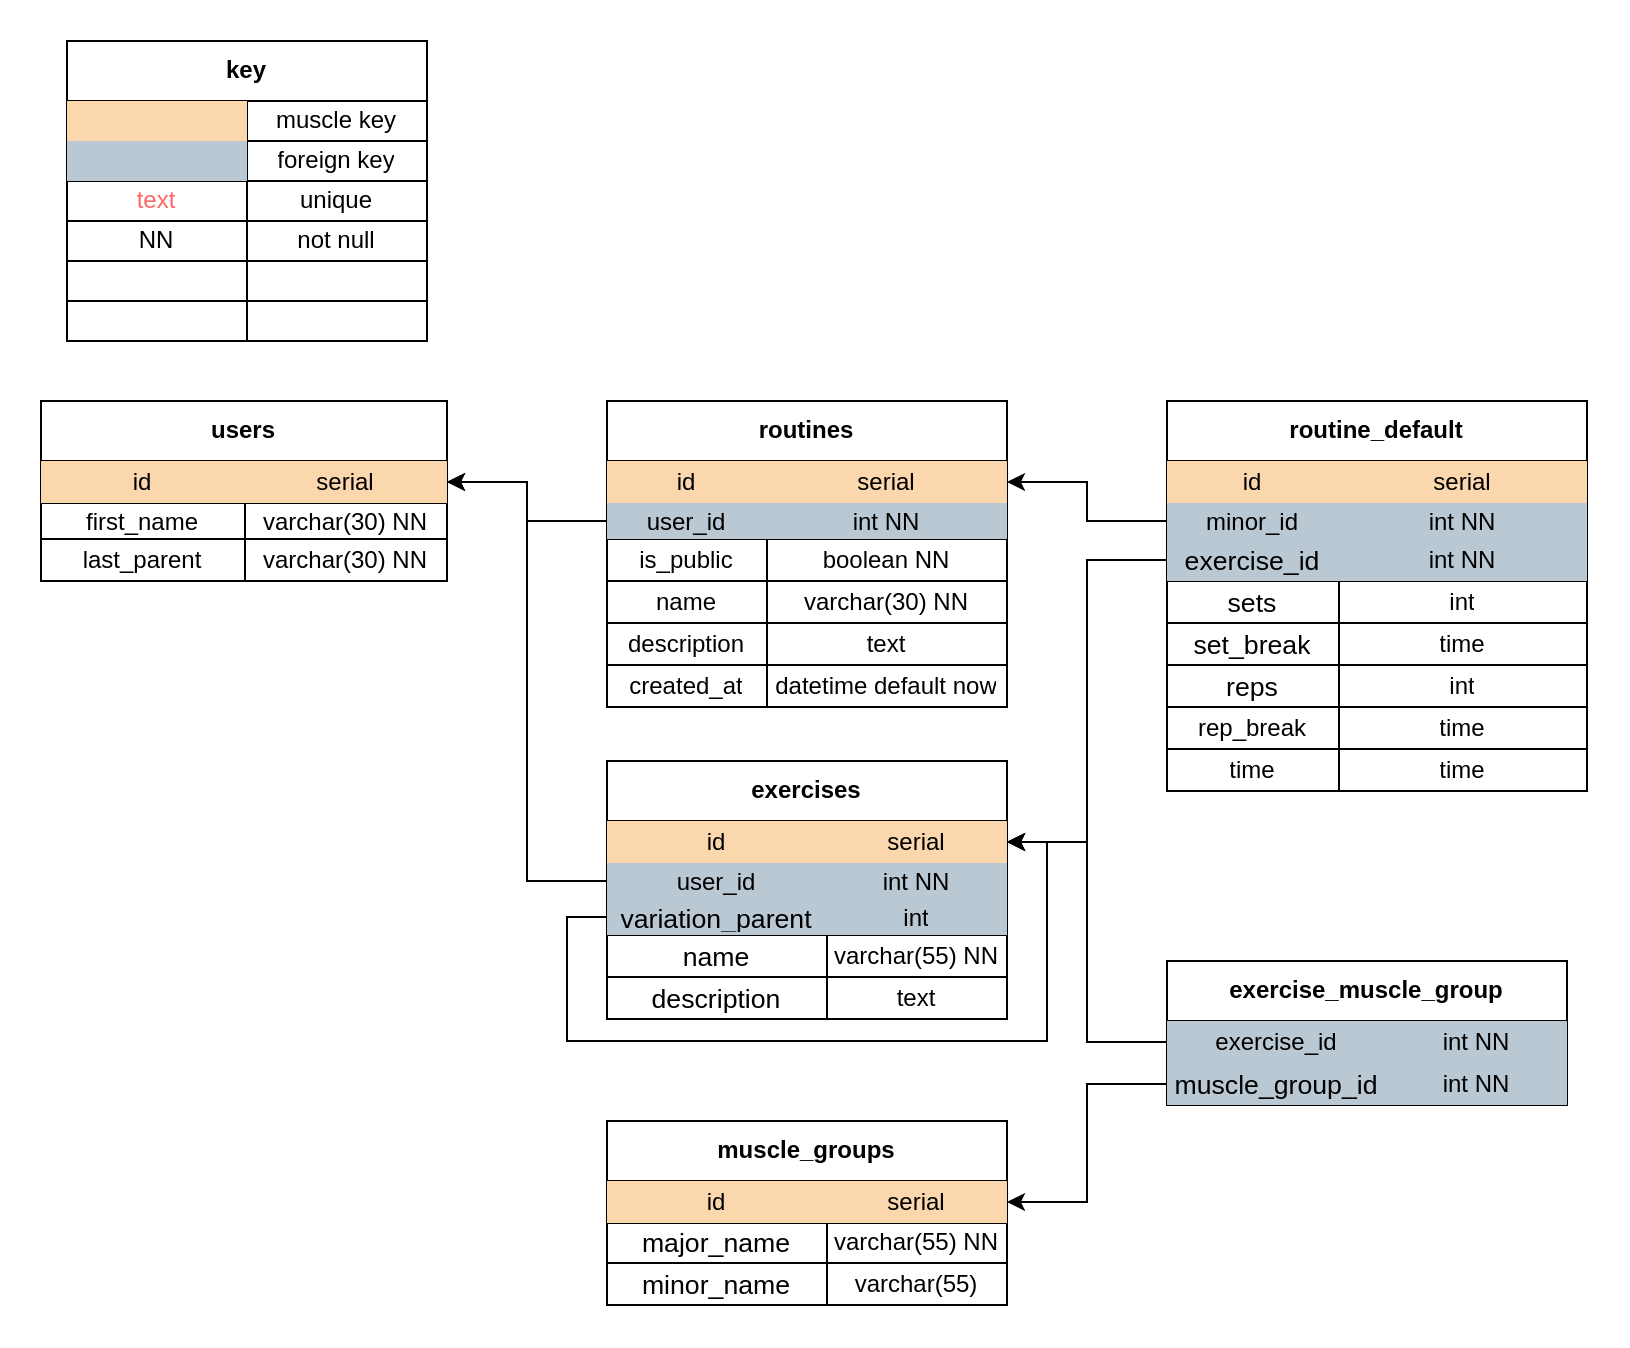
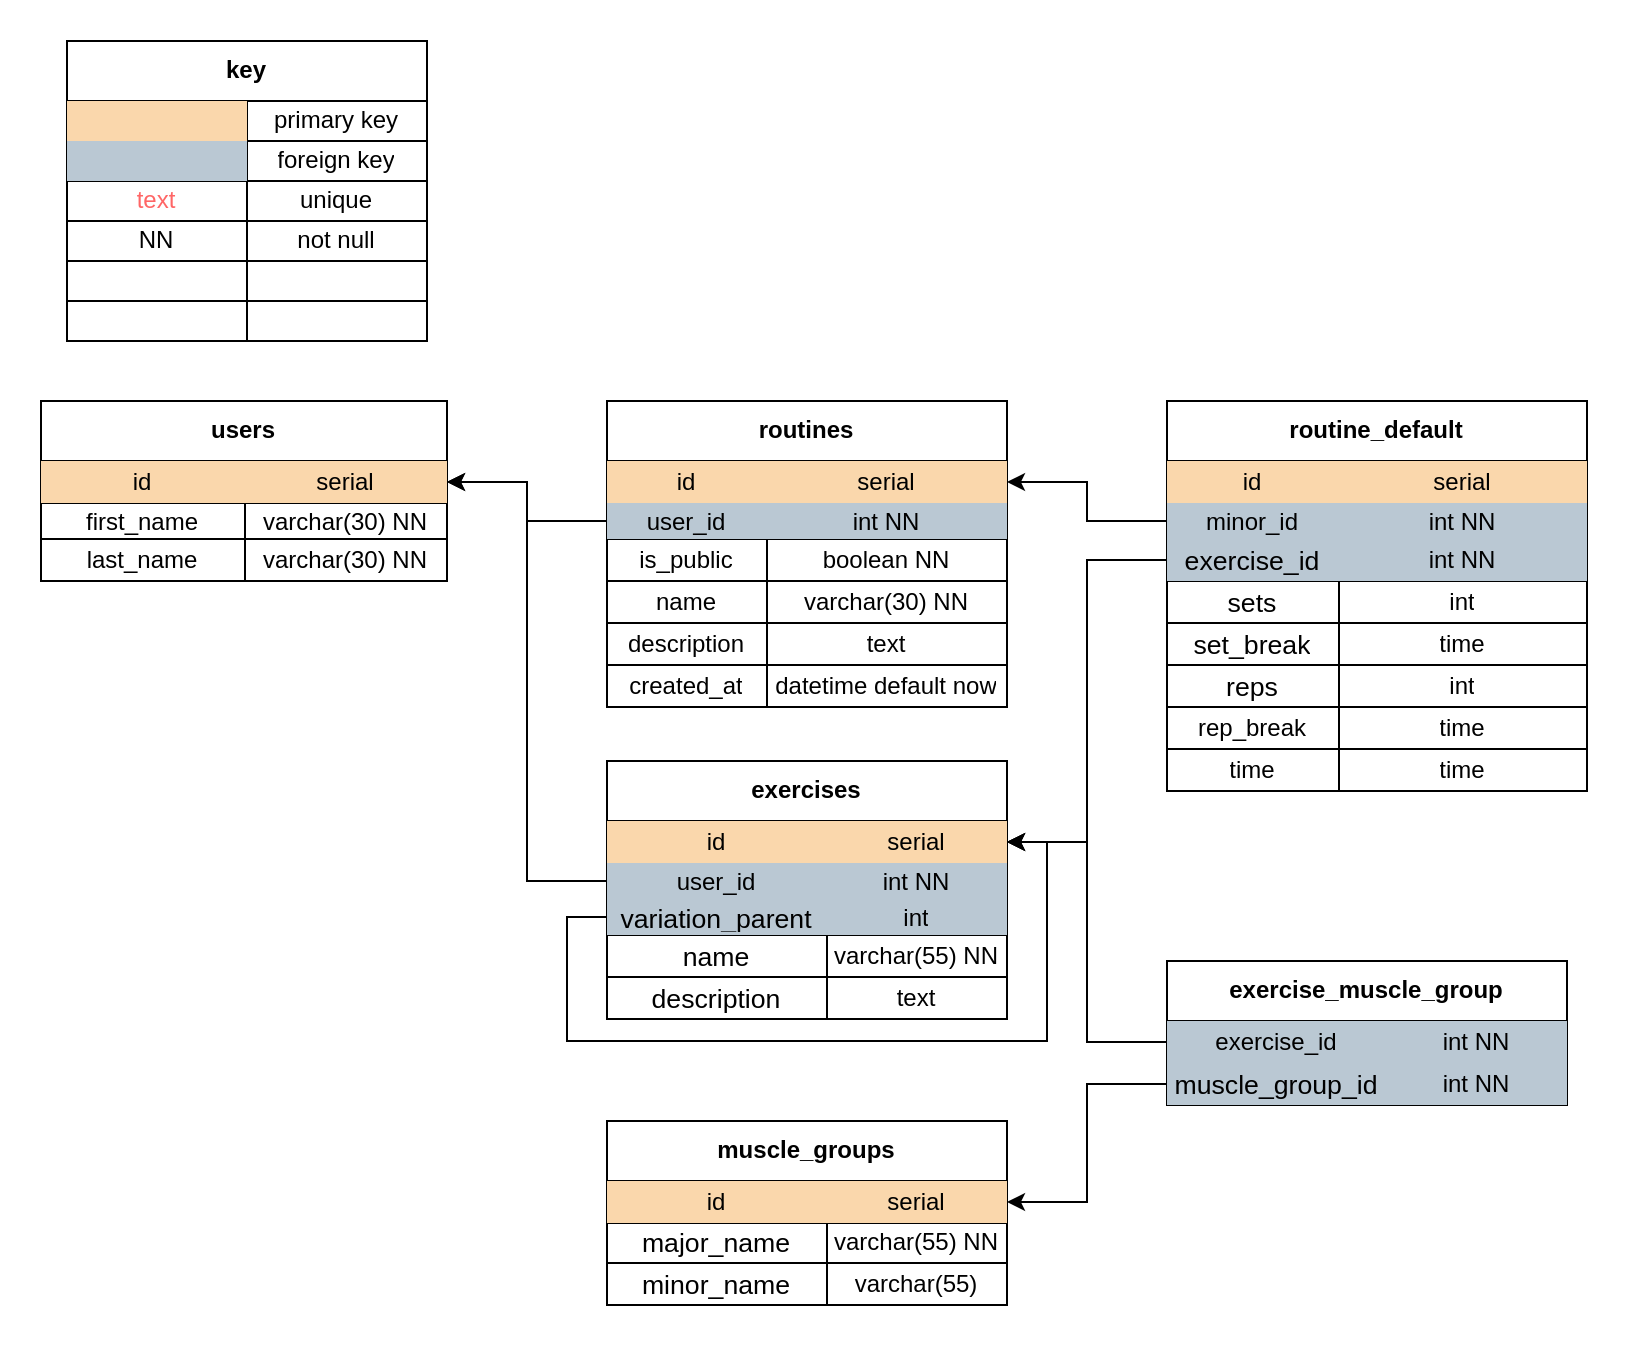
- <mxCell id="15" value="muscle key" style="shape=partialRectangle;html=1;whiteSpace=wrap;connectable=0;fillColor=none;top=0;left=0;bottom=0;right=0;overflow=hidden;" parent="13" vertex="1"><mxGeometry x="90" width="90" height="20" as="geometry" /></mxCell>
+ <mxCell id="15" value="primary key" style="shape=partialRectangle;html=1;whiteSpace=wrap;connectable=0;fillColor=none;top=0;left=0;bottom=0;right=0;overflow=hidden;" parent="13" vertex="1"><mxGeometry x="90" width="90" height="20" as="geometry" /></mxCell>
- <mxCell id="10" value="last_parent" style="shape=partialRectangle;html=1;whiteSpace=wrap;connectable=0;fillColor=none;top=0;left=0;bottom=0;right=0;overflow=hidden;" parent="9" vertex="1"><mxGeometry width="102" height="21" as="geometry" /></mxCell>
+ <mxCell id="10" value="last_name" style="shape=partialRectangle;html=1;whiteSpace=wrap;connectable=0;fillColor=none;top=0;left=0;bottom=0;right=0;overflow=hidden;" parent="9" vertex="1"><mxGeometry width="102" height="21" as="geometry" /></mxCell>
